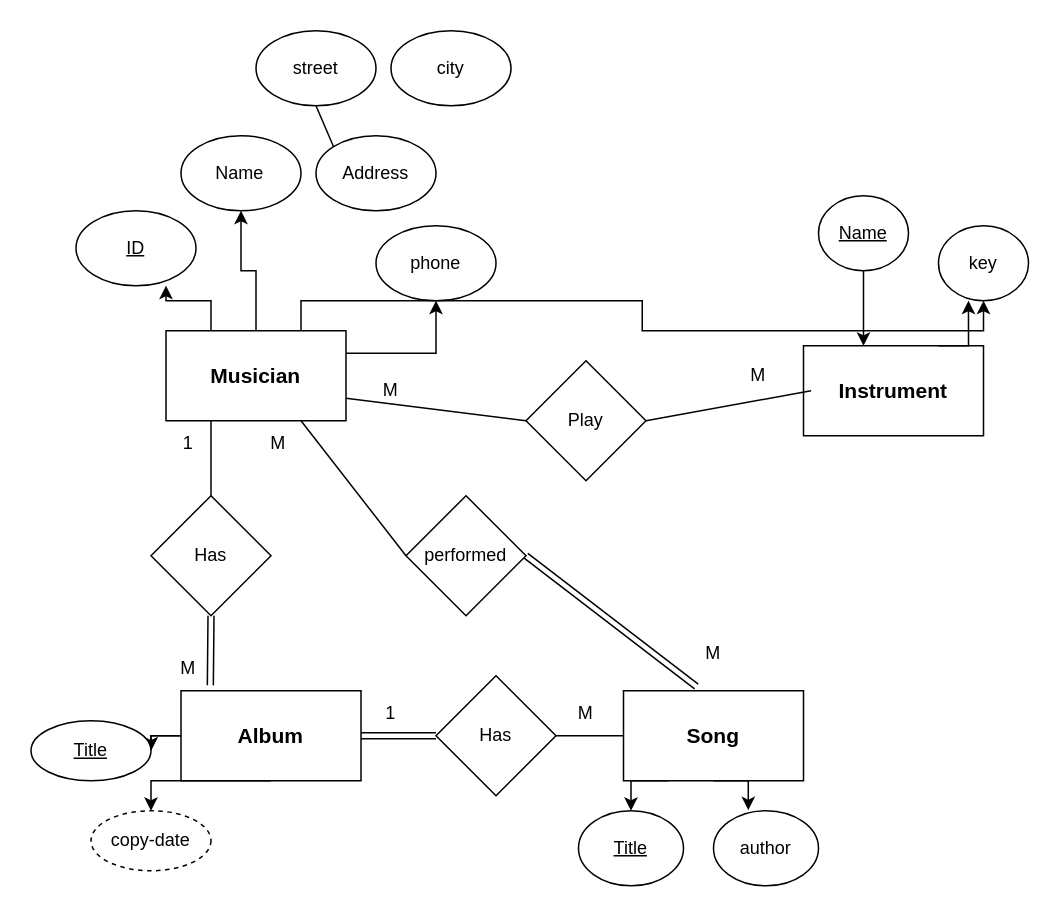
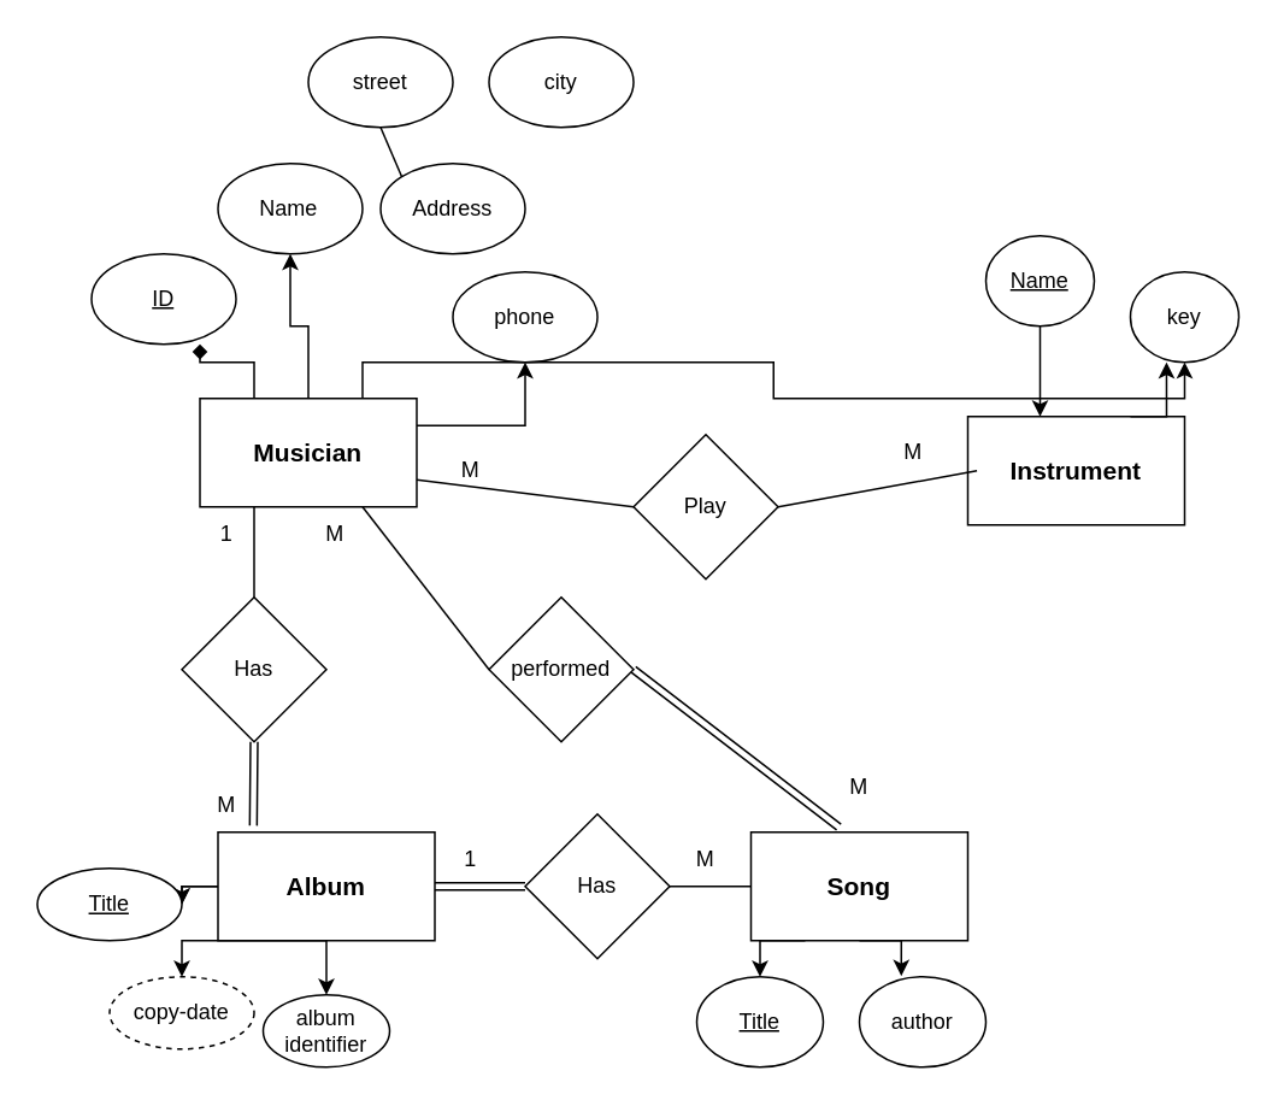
- <mxCell id="11" value="city" style="ellipse;whiteSpace=wrap;html=1;" parent="1" vertex="1"><mxGeometry x="260" y="20" width="80" height="50" as="geometry" /></mxCell>
+ <mxCell id="11" value="city" style="ellipse;whiteSpace=wrap;html=1;" parent="1" vertex="1"><mxGeometry x="270" y="20" width="80" height="50" as="geometry" /></mxCell>
- <mxCell id="13" style="edgeStyle=orthogonalEdgeStyle;rounded=0;orthogonalLoop=1;jettySize=auto;html=1;exitX=0.25;exitY=0;exitDx=0;exitDy=0;entryX=0.75;entryY=1;entryDx=0;entryDy=0;entryPerimeter=0;" parent="1" source="5" target="6" edge="1"><mxGeometry relative="1" as="geometry" /></mxCell>
+ <mxCell id="13" style="edgeStyle=orthogonalEdgeStyle;rounded=0;orthogonalLoop=1;jettySize=auto;html=1;exitX=0.25;exitY=0;exitDx=0;exitDy=0;entryX=0.75;entryY=1;entryDx=0;entryDy=0;entryPerimeter=0;endArrow=diamond;" parent="1" source="5" target="6" edge="1"><mxGeometry relative="1" as="geometry" /></mxCell>
+ <mxCell id="22" style="edgeStyle=orthogonalEdgeStyle;rounded=0;orthogonalLoop=1;jettySize=auto;html=1;exitX=0.5;exitY=1;exitDx=0;exitDy=0;entryX=0.5;entryY=0;entryDx=0;entryDy=0;" parent="1" source="23" target="26" edge="1"><mxGeometry relative="1" as="geometry" /></mxCell>
+ <mxCell id="26" value="album identifier" style="ellipse;whiteSpace=wrap;html=1;" parent="1" vertex="1"><mxGeometry x="145" y="550" width="70" height="40" as="geometry" /></mxCell>
